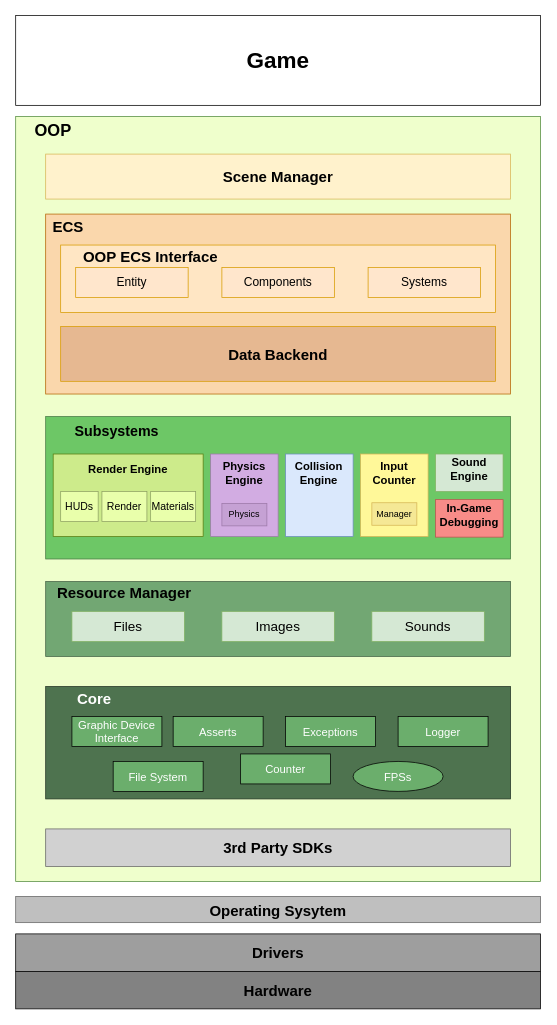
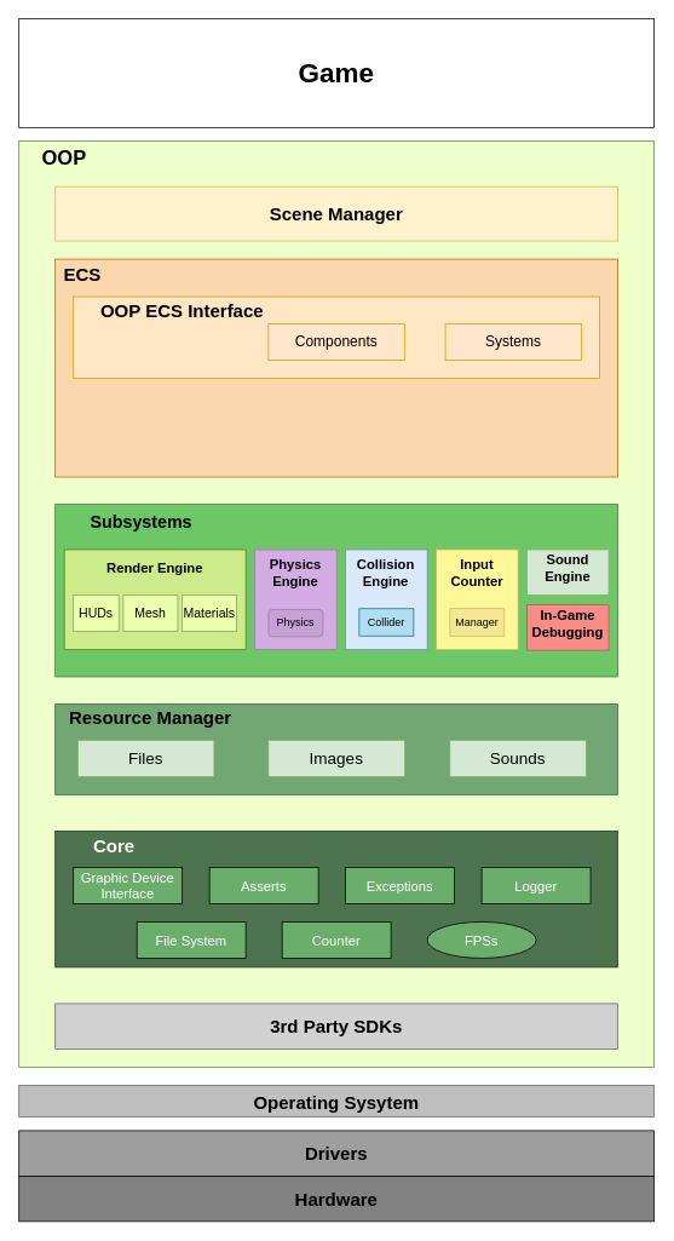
- <mxCell id="52" value="Entity" style="rounded=0;whiteSpace=wrap;html=1;fillColor=#ffe6cc;strokeColor=#d79b00;shadow=0;glass=0;container=0;fontSize=16;" parent="45" vertex="1"><mxGeometry x="40" y="71.3" width="150" height="40" as="geometry" /></mxCell>
- <mxCell id="50" value="&lt;span style=&quot;font-weight: 700;&quot;&gt;&lt;font style=&quot;font-size: 20px;&quot;&gt;Data Backend&lt;/font&gt;&lt;/span&gt;" style="rounded=0;whiteSpace=wrap;html=1;strokeColor=#d79b00;fillColor=#E6B891;fontColor=default;fillStyle=auto;strokeWidth=1;shadow=0;glass=0;container=0;" parent="45" vertex="1"><mxGeometry x="20" y="150.002" width="580" height="73.043" as="geometry" /></mxCell>
- <mxCell id="25" value="Render" style="rounded=0;whiteSpace=wrap;html=1;fillColor=#E9FFAB;strokeColor=#8EA163;shadow=0;glass=0;flipV=1;flipH=0;container=0;fontSize=14;" parent="1" vertex="1"><mxGeometry x="135" y="655" width="60" height="40" as="geometry" /></mxCell>
+ <mxCell id="25" value="Mesh" style="rounded=0;whiteSpace=wrap;html=1;fillColor=#E9FFAB;strokeColor=#8EA163;shadow=0;glass=0;flipV=1;flipH=0;container=0;fontSize=14;" parent="1" vertex="1"><mxGeometry x="135" y="655" width="60" height="40" as="geometry" /></mxCell>
+ <mxCell id="17" value="Collider" style="rounded=0;whiteSpace=wrap;html=1;fillColor=#b1ddf0;strokeColor=#10739e;container=0;" parent="1" vertex="1"><mxGeometry x="394.999" y="670" width="60" height="30" as="geometry" /></mxCell>
- <mxCell id="12" value="&lt;font style=&quot;font-size: 12px;&quot;&gt;Physics&lt;/font&gt;" style="rounded=0;whiteSpace=wrap;html=1;fillColor=#C5A1D4;strokeColor=#9D79A9;shadow=0;glass=0;container=0;" parent="1" vertex="1"><mxGeometry x="294.999" y="670.83" width="60" height="30" as="geometry" /></mxCell>
+ <mxCell id="12" value="&lt;font style=&quot;font-size: 12px;&quot;&gt;Physics&lt;/font&gt;" style="whiteSpace=wrap;html=1;fillColor=#C5A1D4;strokeColor=#9D79A9;shadow=0;glass=0;container=0;rounded=1;" parent="1" vertex="1"><mxGeometry x="294.999" y="670.83" width="60" height="30" as="geometry" /></mxCell>
- <mxCell id="29" value="&lt;font style=&quot;font-size: 18px;&quot;&gt;Files&lt;/font&gt;" style="rounded=0;whiteSpace=wrap;html=1;fillColor=#d5e8d4;strokeColor=#82b366;flipV=1;flipH=0;aspect=fixed;container=0;" parent="1" vertex="1"><mxGeometry x="95" y="815" width="150" height="40" as="geometry" /></mxCell>
+ <mxCell id="29" value="&lt;font style=&quot;font-size: 18px;&quot;&gt;Files&lt;/font&gt;" style="rounded=0;whiteSpace=wrap;html=1;fillColor=#d5e8d4;strokeColor=#82b366;flipV=1;flipH=0;aspect=fixed;container=0;" parent="1" vertex="1"><mxGeometry x="85" y="815" width="150" height="40" as="geometry" /></mxCell>
- <mxCell id="41" value="Graphic Device Interface" style="rounded=0;whiteSpace=wrap;html=1;fillColor=#6bae6c;fontColor=#ffffff;fontSize=15;flipV=1;flipH=1;container=0;" parent="1" vertex="1"><mxGeometry x="95" y="955" width="120" height="40" as="geometry" /></mxCell>
+ <mxCell id="41" value="Graphic Device Interface" style="rounded=0;whiteSpace=wrap;html=1;fillColor=#6bae6c;fontColor=#ffffff;fontSize=15;flipV=1;flipH=1;container=0;" parent="1" vertex="1"><mxGeometry x="80" y="955" width="120" height="40" as="geometry" /></mxCell>
- <mxCell id="38" value="Counter" style="rounded=0;whiteSpace=wrap;html=1;fillColor=#6bae6c;fontColor=#ffffff;fontSize=15;flipV=1;flipH=1;container=0;" parent="1" vertex="1"><mxGeometry x="320" y="1005" width="120" height="40" as="geometry" /></mxCell>
+ <mxCell id="38" value="Counter" style="rounded=0;whiteSpace=wrap;html=1;fillColor=#6bae6c;fontColor=#ffffff;fontSize=15;flipV=1;flipH=1;container=0;" parent="1" vertex="1"><mxGeometry x="310" y="1015" width="120" height="40" as="geometry" /></mxCell>
